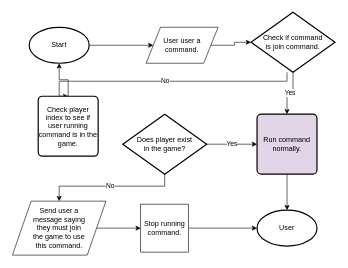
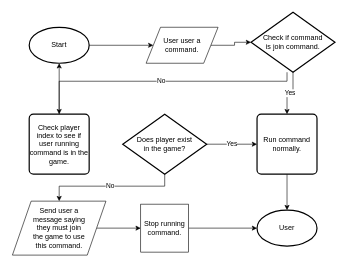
- <mxCell id="16" value="Check player index to see if user running command is in the game." style="rounded=1;whiteSpace=wrap;html=1;absoluteArcSize=1;arcSize=14;strokeWidth=2;" vertex="1" parent="1"><mxGeometry x="63" y="160" width="100" height="100" as="geometry" /></mxCell>
+ <mxCell id="16" value="Check player index to see if user running command is in the game." style="rounded=1;whiteSpace=wrap;html=1;absoluteArcSize=1;arcSize=14;strokeWidth=2;" vertex="1" parent="1"><mxGeometry x="48" y="190" width="100" height="100" as="geometry" /></mxCell>
- <mxCell id="11" value="Run command normally." style="rounded=1;whiteSpace=wrap;html=1;absoluteArcSize=1;arcSize=14;strokeWidth=2;fillColor=#e1d5e7;" vertex="1" parent="1"><mxGeometry x="428" y="190" width="100" height="100" as="geometry" /></mxCell>
+ <mxCell id="11" value="Run command normally." style="rounded=1;whiteSpace=wrap;html=1;absoluteArcSize=1;arcSize=14;strokeWidth=2;" vertex="1" parent="1"><mxGeometry x="428" y="190" width="100" height="100" as="geometry" /></mxCell>
